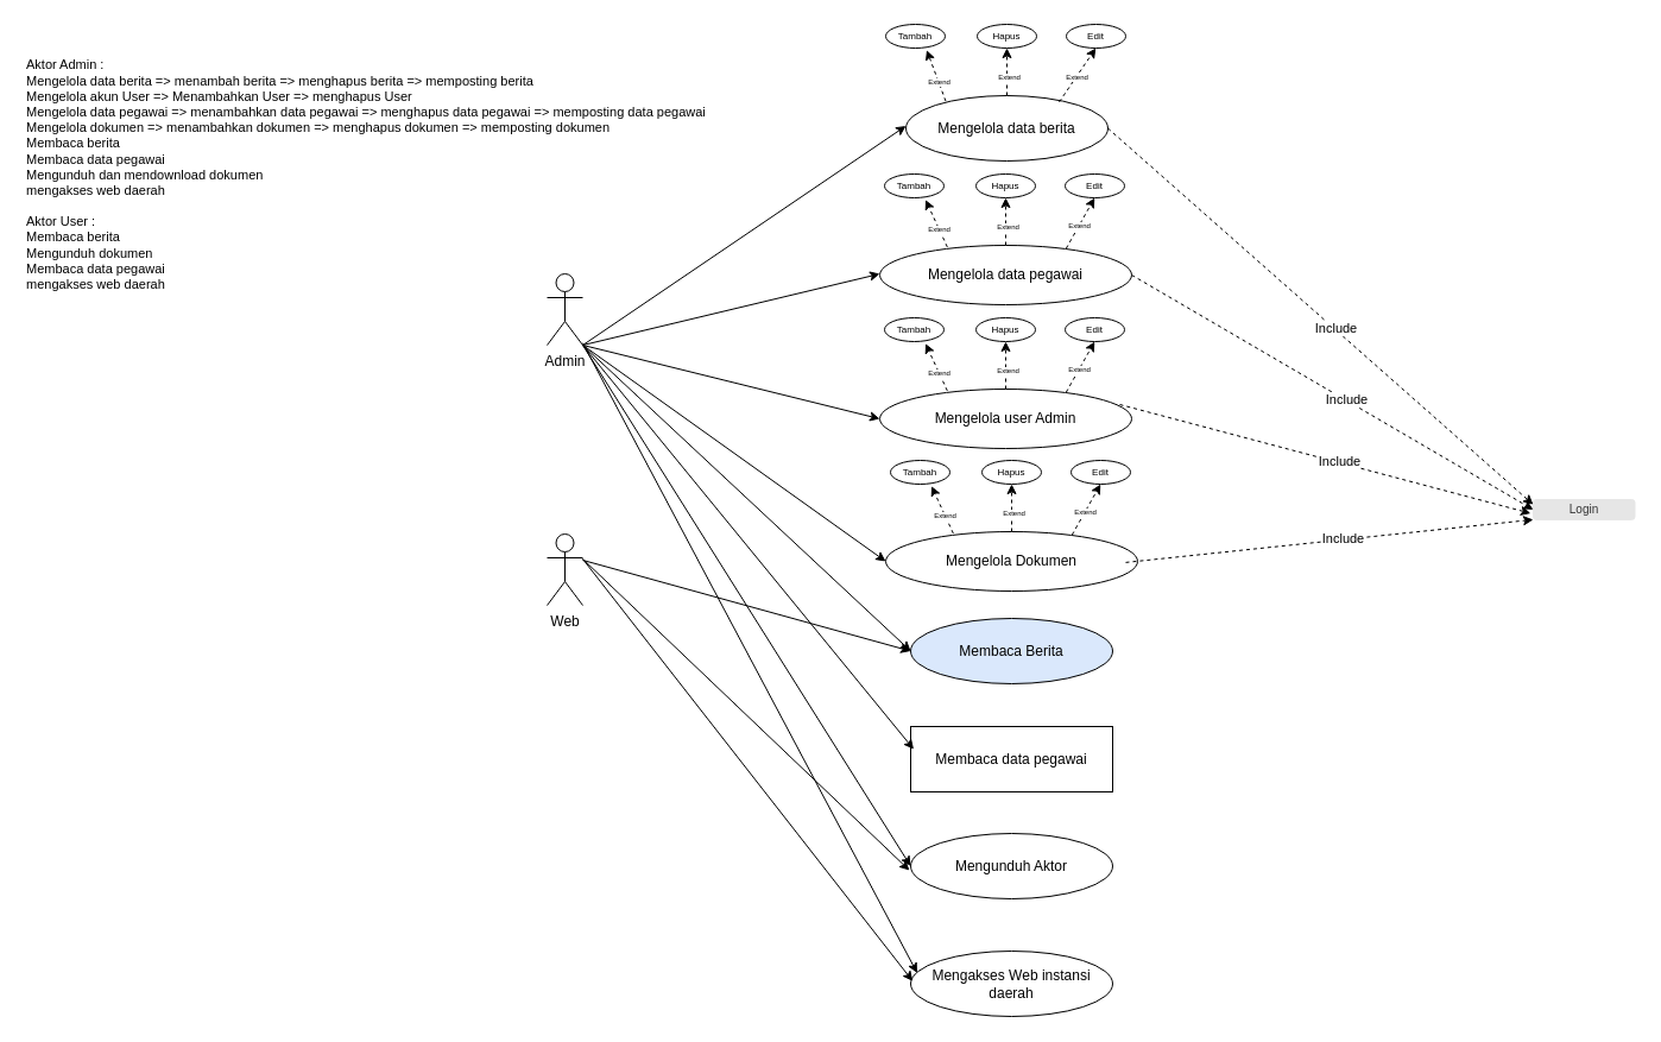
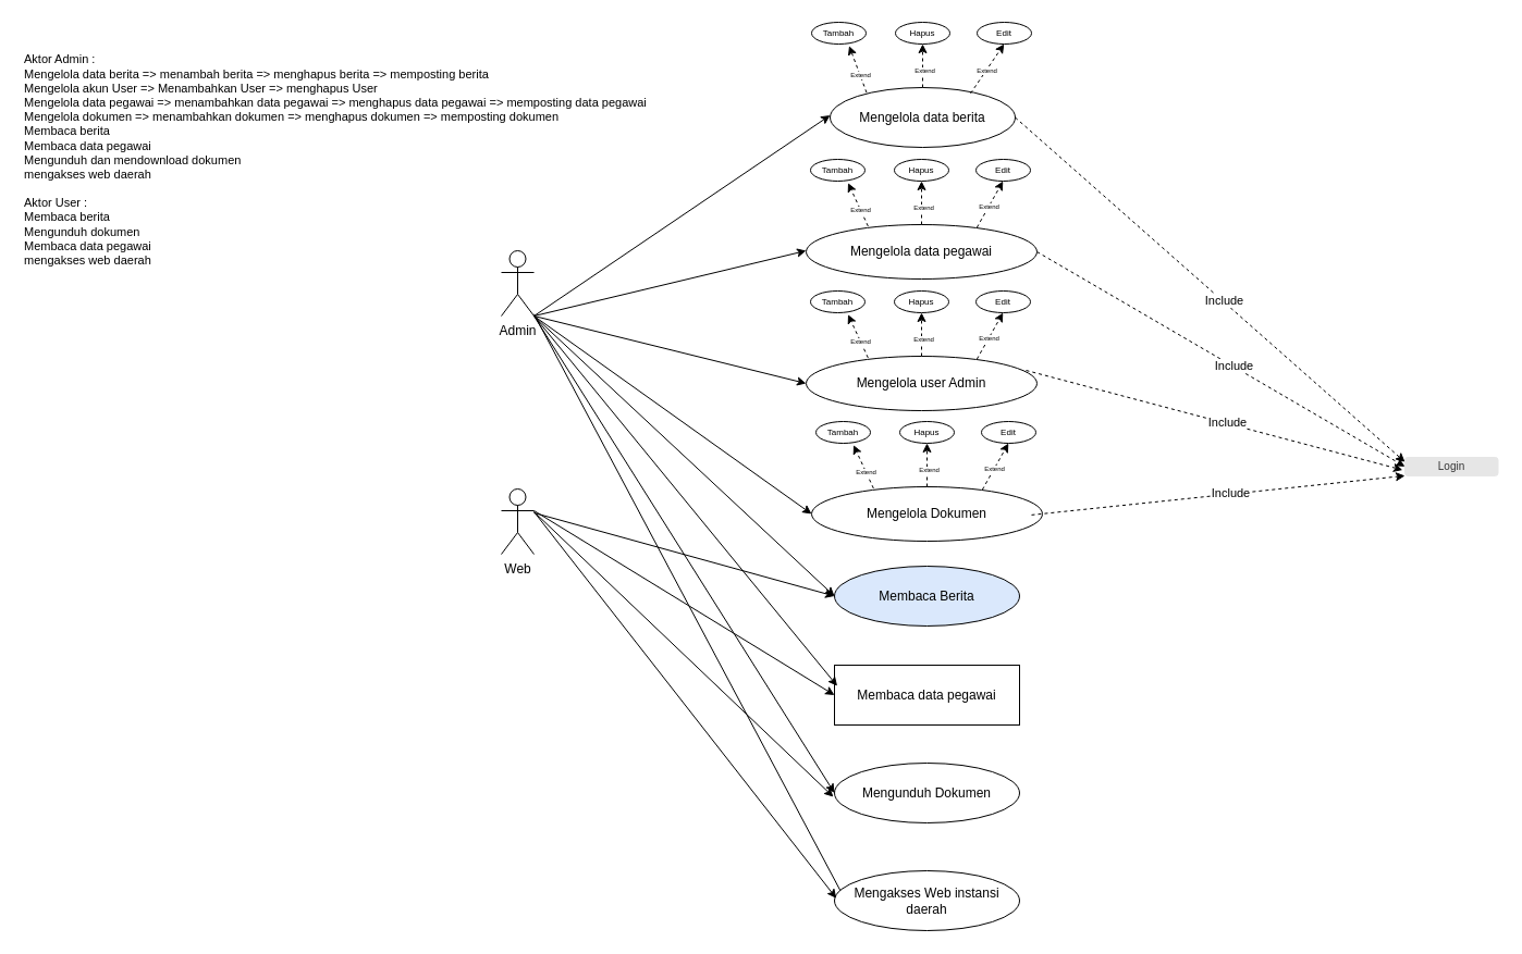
+ <mxCell id="62" value="" style="endArrow=classic;html=1;rounded=0;exitX=1;exitY=0.333;exitDx=0;exitDy=0;exitPerimeter=0;entryX=0;entryY=0.5;entryDx=0;entryDy=0;" edge="1" parent="1" source="4" target="6"><mxGeometry width="50" height="50" relative="1" as="geometry"><mxPoint x="500" y="481" as="sourcePoint" /><mxPoint x="760" y="640" as="targetPoint" /></mxGeometry></mxCell>
- <mxCell id="7" value="Mengunduh Aktor" style="ellipse;whiteSpace=wrap;html=1;" vertex="1" parent="1"><mxGeometry x="766" y="701" width="170" height="55" as="geometry" /></mxCell>
+ <mxCell id="7" value="Mengunduh Dokumen" style="ellipse;whiteSpace=wrap;html=1;" vertex="1" parent="1"><mxGeometry x="766" y="701" width="170" height="55" as="geometry" /></mxCell>
- <mxCell id="60" value="" style="endArrow=classic;html=1;rounded=0;entryX=0.032;entryY=0.334;entryDx=0;entryDy=0;entryPerimeter=0;" edge="1" parent="1" source="3" target="8"><mxGeometry width="50" height="50" relative="1" as="geometry"><mxPoint x="560" y="322" as="sourcePoint" /><mxPoint x="832" y="178" as="targetPoint" /></mxGeometry></mxCell>
+ <mxCell id="60" value="" style="endArrow=none;html=1;rounded=0;entryX=0.032;entryY=0.334;entryDx=0;entryDy=0;entryPerimeter=0;" edge="1" parent="1" source="3" target="8"><mxGeometry width="50" height="50" relative="1" as="geometry"><mxPoint x="560" y="322" as="sourcePoint" /><mxPoint x="832" y="178" as="targetPoint" /></mxGeometry></mxCell>
